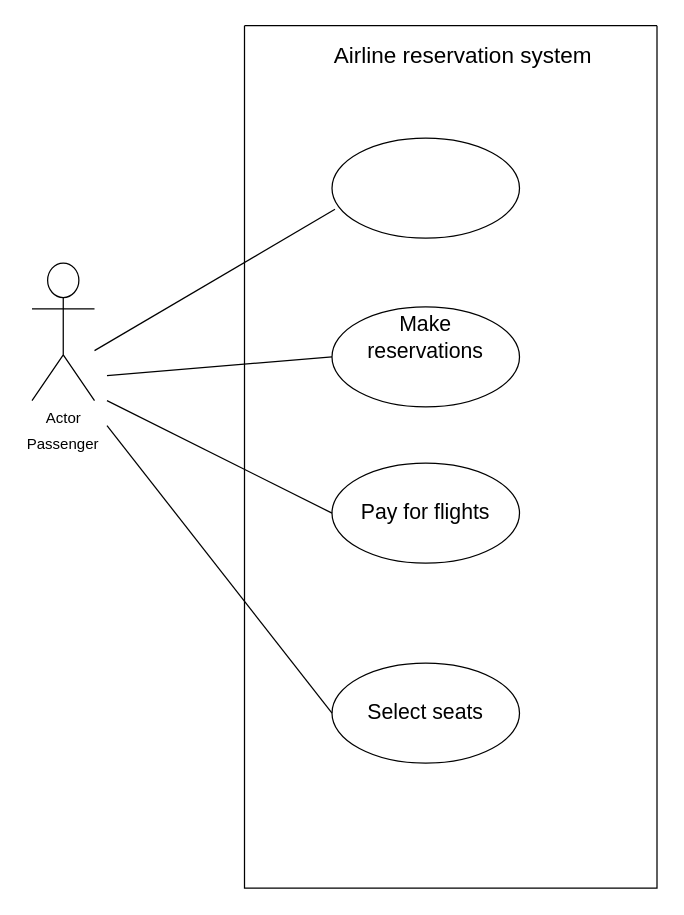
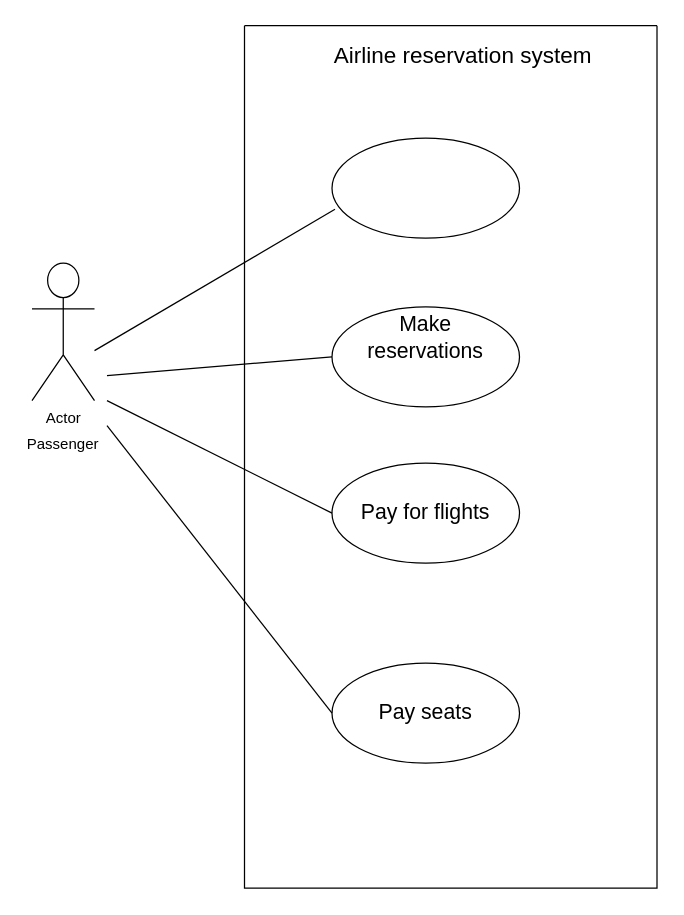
- <mxCell id="10" value="&lt;font style=&quot;font-size: 17px;&quot;&gt;Select seats&lt;/font&gt;" style="text;html=1;strokeColor=none;fillColor=none;align=center;verticalAlign=middle;whiteSpace=wrap;rounded=0;" parent="2" vertex="1"><mxGeometry x="85" y="535" width="120" height="30" as="geometry" /></mxCell>
+ <mxCell id="10" value="&lt;font style=&quot;font-size: 17px;&quot;&gt;Pay seats&lt;/font&gt;" style="text;html=1;strokeColor=none;fillColor=none;align=center;verticalAlign=middle;whiteSpace=wrap;rounded=0;" parent="2" vertex="1"><mxGeometry x="85" y="535" width="120" height="30" as="geometry" /></mxCell>
